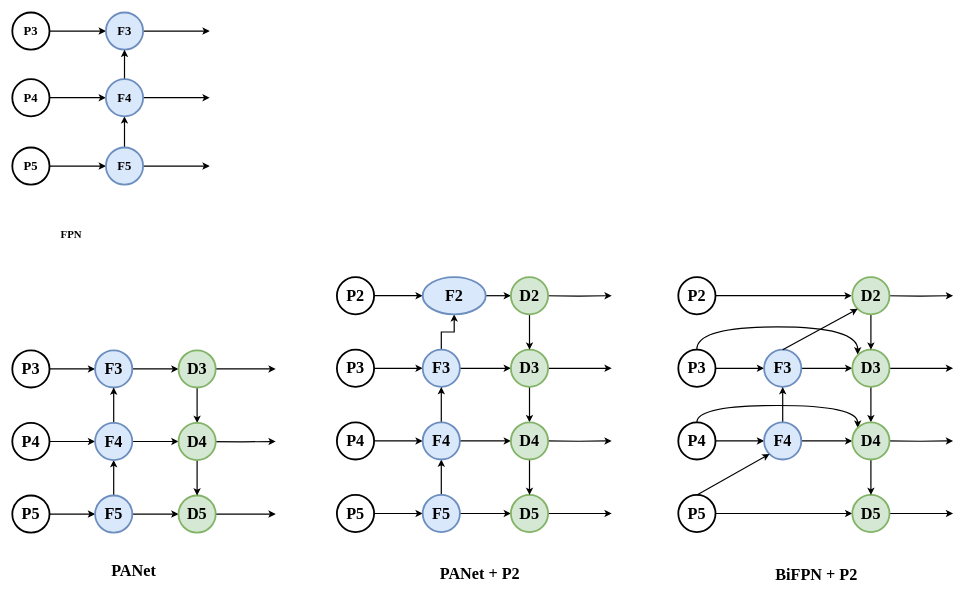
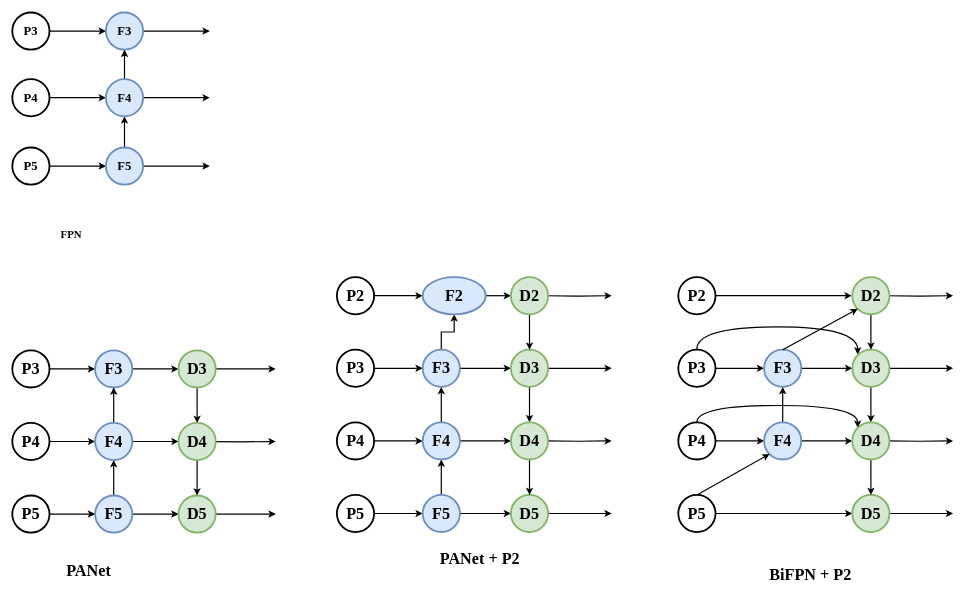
- <mxCell id="99" value="&lt;span style=&quot;font-size: 27px;&quot;&gt;&lt;b style=&quot;font-size: 27px;&quot;&gt;PANet&lt;/b&gt;&lt;/span&gt;" style="text;html=1;align=center;verticalAlign=middle;resizable=0;points=[];autosize=1;strokeColor=none;fillColor=none;fontSize=27;fontFamily=Times New Roman;fontColor=default;" vertex="1" parent="1"><mxGeometry x="176" y="928" width="92" height="44" as="geometry" /></mxCell>
+ <mxCell id="99" value="&lt;span style=&quot;font-size: 27px;&quot;&gt;&lt;b style=&quot;font-size: 27px;&quot;&gt;PANet&lt;/b&gt;&lt;/span&gt;" style="text;html=1;align=center;verticalAlign=middle;resizable=0;points=[];autosize=1;strokeColor=none;fillColor=none;fontSize=27;fontFamily=Times New Roman;fontColor=default;" vertex="1" parent="1"><mxGeometry x="101" y="928" width="92" height="44" as="geometry" /></mxCell>
- <mxCell id="97" value="&lt;span style=&quot;font-size: 27px;&quot;&gt;&lt;b style=&quot;font-size: 27px;&quot;&gt;PANet + P2&lt;/b&gt;&lt;/span&gt;" style="text;html=1;align=center;verticalAlign=middle;resizable=0;points=[];autosize=1;strokeColor=none;fillColor=none;fontSize=27;fontFamily=Times New Roman;fontColor=default;" vertex="1" parent="1"><mxGeometry x="723" y="934" width="151" height="44" as="geometry" /></mxCell>
+ <mxCell id="97" value="&lt;span style=&quot;font-size: 27px;&quot;&gt;&lt;b style=&quot;font-size: 27px;&quot;&gt;PANet + P2&lt;/b&gt;&lt;/span&gt;" style="text;html=1;align=center;verticalAlign=middle;resizable=0;points=[];autosize=1;strokeColor=none;fillColor=none;fontSize=27;fontFamily=Times New Roman;fontColor=default;" vertex="1" parent="1"><mxGeometry x="723" y="909" width="151" height="44" as="geometry" /></mxCell>
- <mxCell id="98" value="&lt;span style=&quot;font-size: 27px;&quot;&gt;&lt;b style=&quot;font-size: 27px;&quot;&gt;BiFPN + P2&lt;/b&gt;&lt;/span&gt;" style="text;html=1;align=center;verticalAlign=middle;resizable=0;points=[];autosize=1;strokeColor=none;fillColor=none;fontSize=27;fontFamily=Times New Roman;fontColor=default;" vertex="1" parent="1"><mxGeometry x="1282" y="935" width="155" height="44" as="geometry" /></mxCell>
+ <mxCell id="98" value="&lt;span style=&quot;font-size: 27px;&quot;&gt;&lt;b style=&quot;font-size: 27px;&quot;&gt;BiFPN + P2&lt;/b&gt;&lt;/span&gt;" style="text;html=1;align=center;verticalAlign=middle;resizable=0;points=[];autosize=1;strokeColor=none;fillColor=none;fontSize=27;fontFamily=Times New Roman;fontColor=default;" vertex="1" parent="1"><mxGeometry x="1272" y="935" width="155" height="44" as="geometry" /></mxCell>
